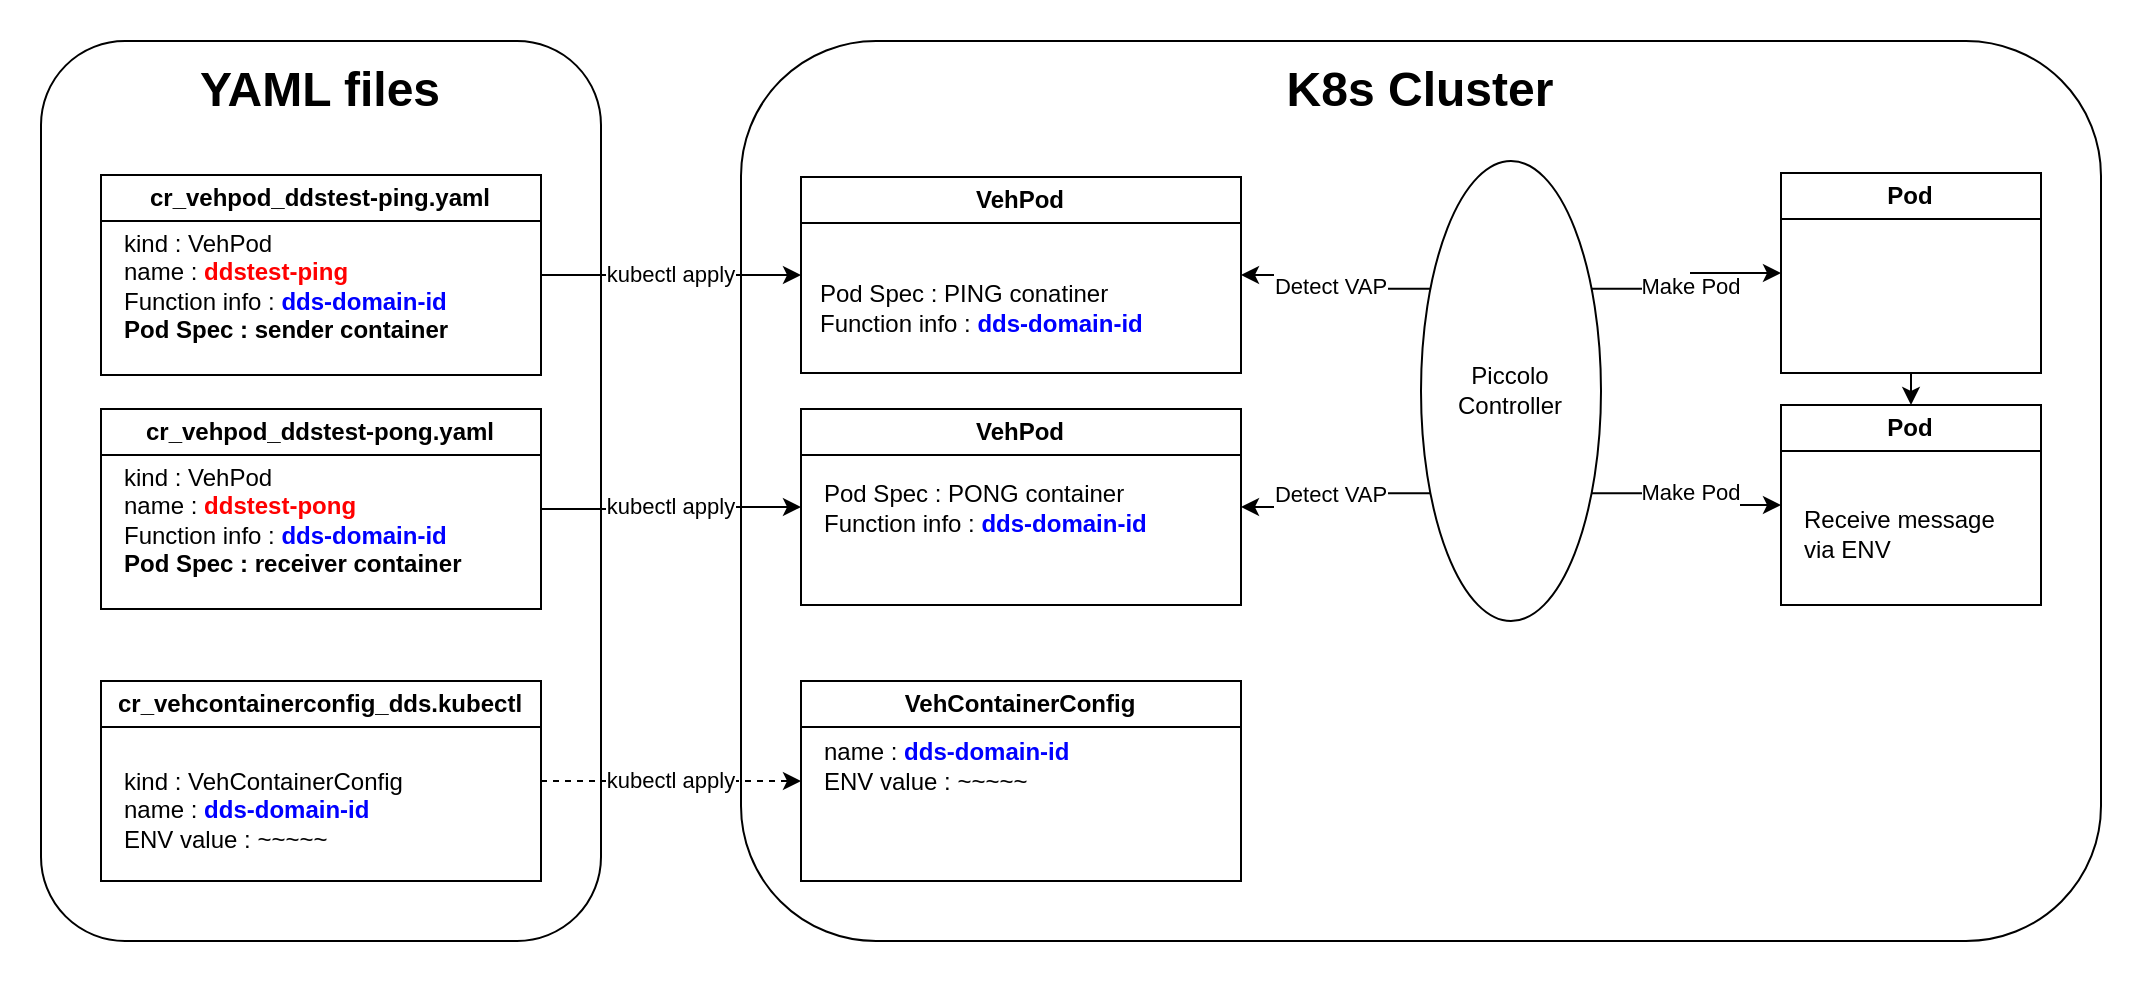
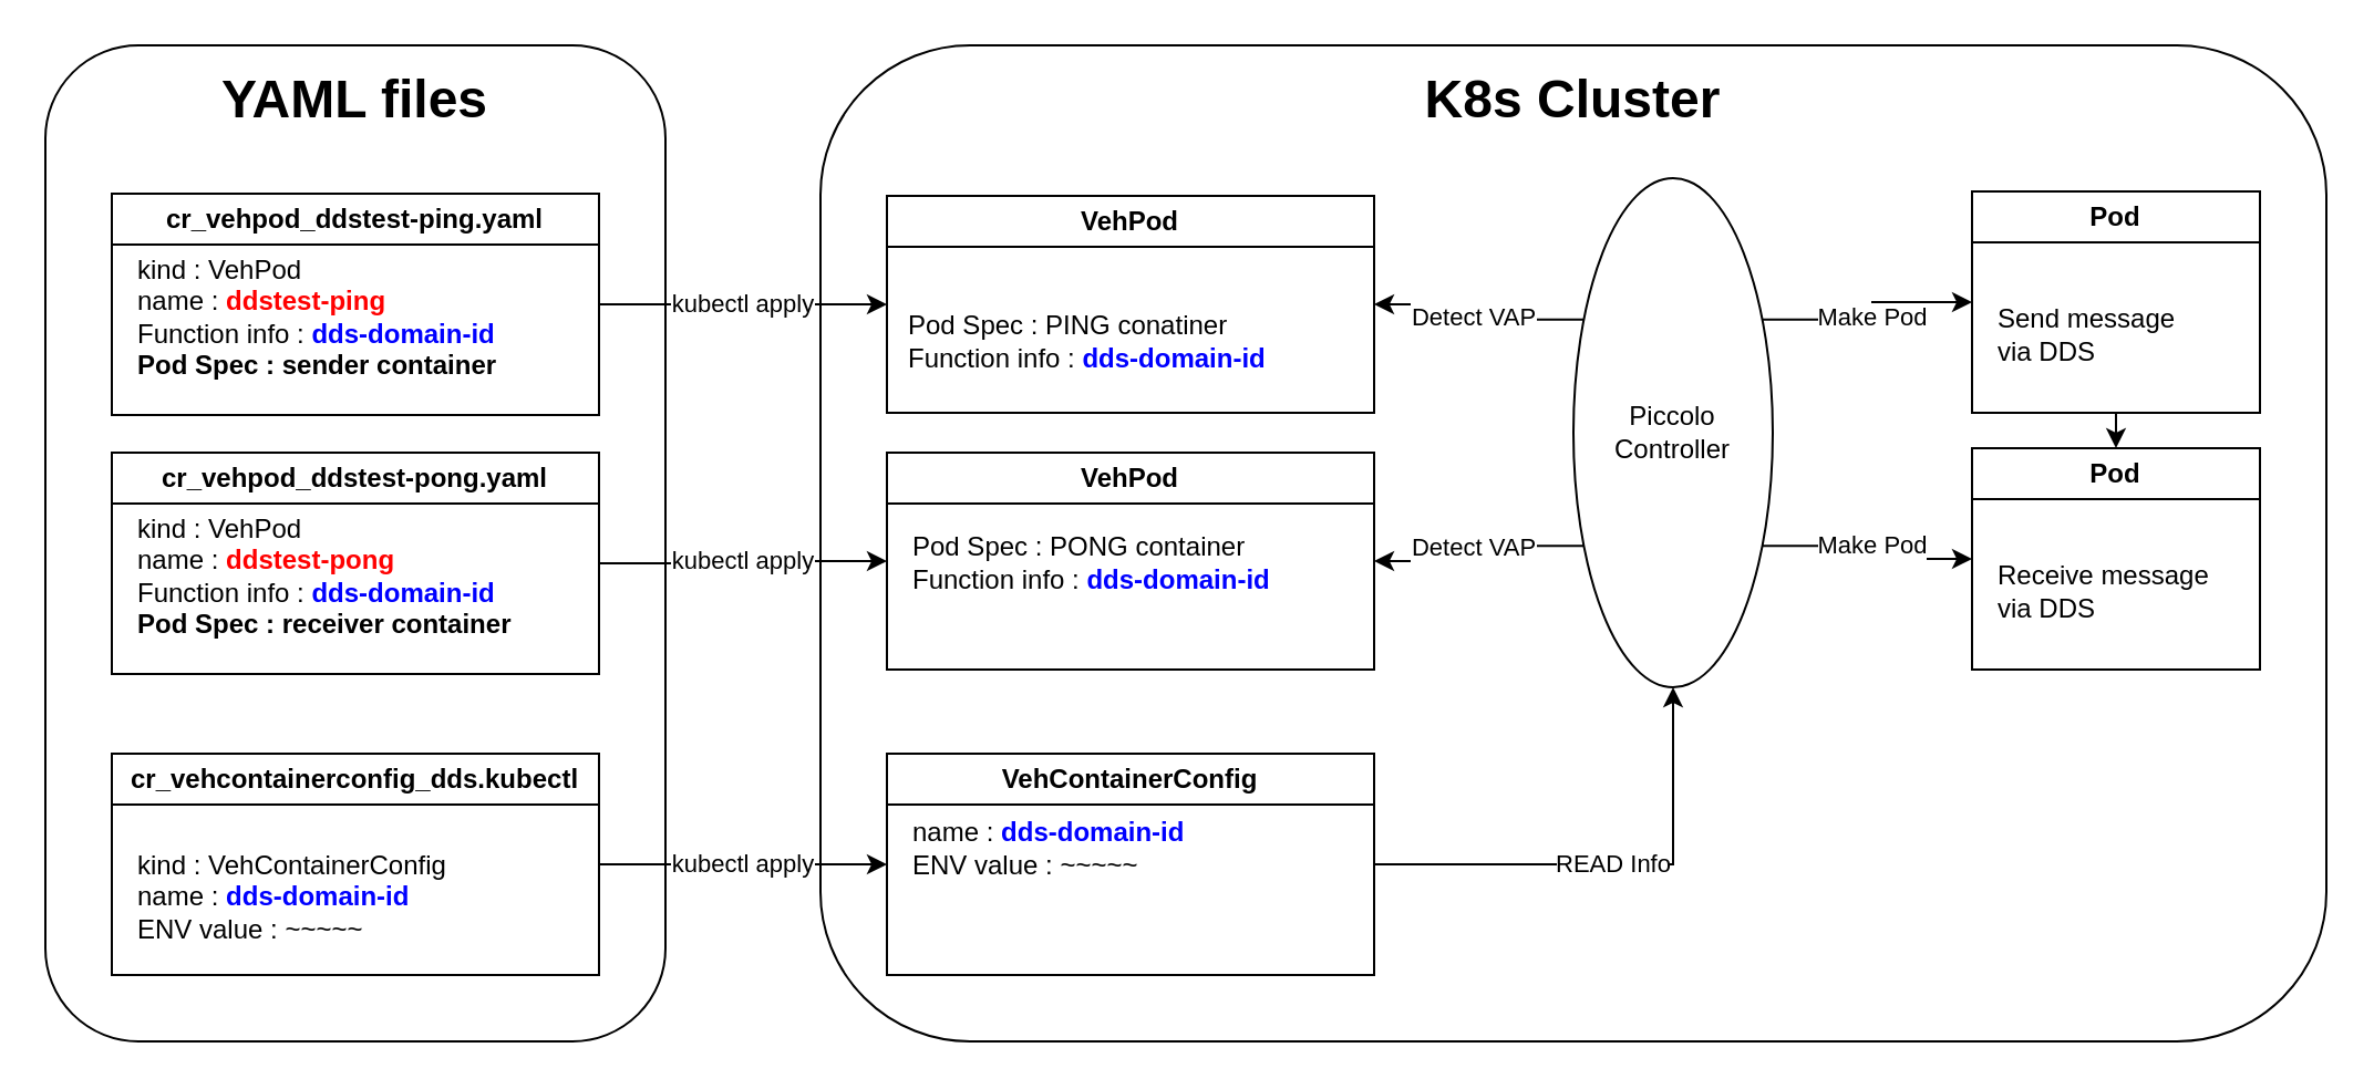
+ <mxCell id="25" value="Send message&lt;br&gt;via DDS" style="text;html=1;align=left;verticalAlign=middle;resizable=0;points=[];autosize=1;strokeColor=none;fillColor=none;" parent="24" vertex="1"><mxGeometry x="10" y="45" width="100" height="40" as="geometry" /></mxCell>
- <mxCell id="29" value="Receive message&lt;br&gt;via ENV" style="text;html=1;align=left;verticalAlign=middle;resizable=0;points=[];autosize=1;strokeColor=none;fillColor=none;" parent="28" vertex="1"><mxGeometry x="10" y="45" width="120" height="40" as="geometry" /></mxCell>
+ <mxCell id="29" value="Receive message&lt;br&gt;via DDS" style="text;html=1;align=left;verticalAlign=middle;resizable=0;points=[];autosize=1;strokeColor=none;fillColor=none;" parent="28" vertex="1"><mxGeometry x="10" y="45" width="120" height="40" as="geometry" /></mxCell>
- <mxCell id="17" value="kubectl apply" style="edgeStyle=orthogonalEdgeStyle;rounded=0;orthogonalLoop=1;jettySize=auto;html=1;exitX=1;exitY=0.5;exitDx=0;exitDy=0;entryX=0;entryY=0.5;entryDx=0;entryDy=0;dashed=1;" parent="1" source="18" target="11" edge="1"><mxGeometry relative="1" as="geometry" /></mxCell>
+ <mxCell id="17" value="kubectl apply" style="edgeStyle=orthogonalEdgeStyle;rounded=0;orthogonalLoop=1;jettySize=auto;html=1;exitX=1;exitY=0.5;exitDx=0;exitDy=0;entryX=0;entryY=0.5;entryDx=0;entryDy=0;" parent="1" source="18" target="11" edge="1"><mxGeometry relative="1" as="geometry" /></mxCell>
+ <mxCell id="10" value="READ Info" style="edgeStyle=orthogonalEdgeStyle;rounded=0;orthogonalLoop=1;jettySize=auto;html=1;exitX=1;exitY=0.5;exitDx=0;exitDy=0;entryX=0.5;entryY=1;entryDx=0;entryDy=0;" parent="1" source="11" target="7" edge="1"><mxGeometry relative="1" as="geometry" /></mxCell>
